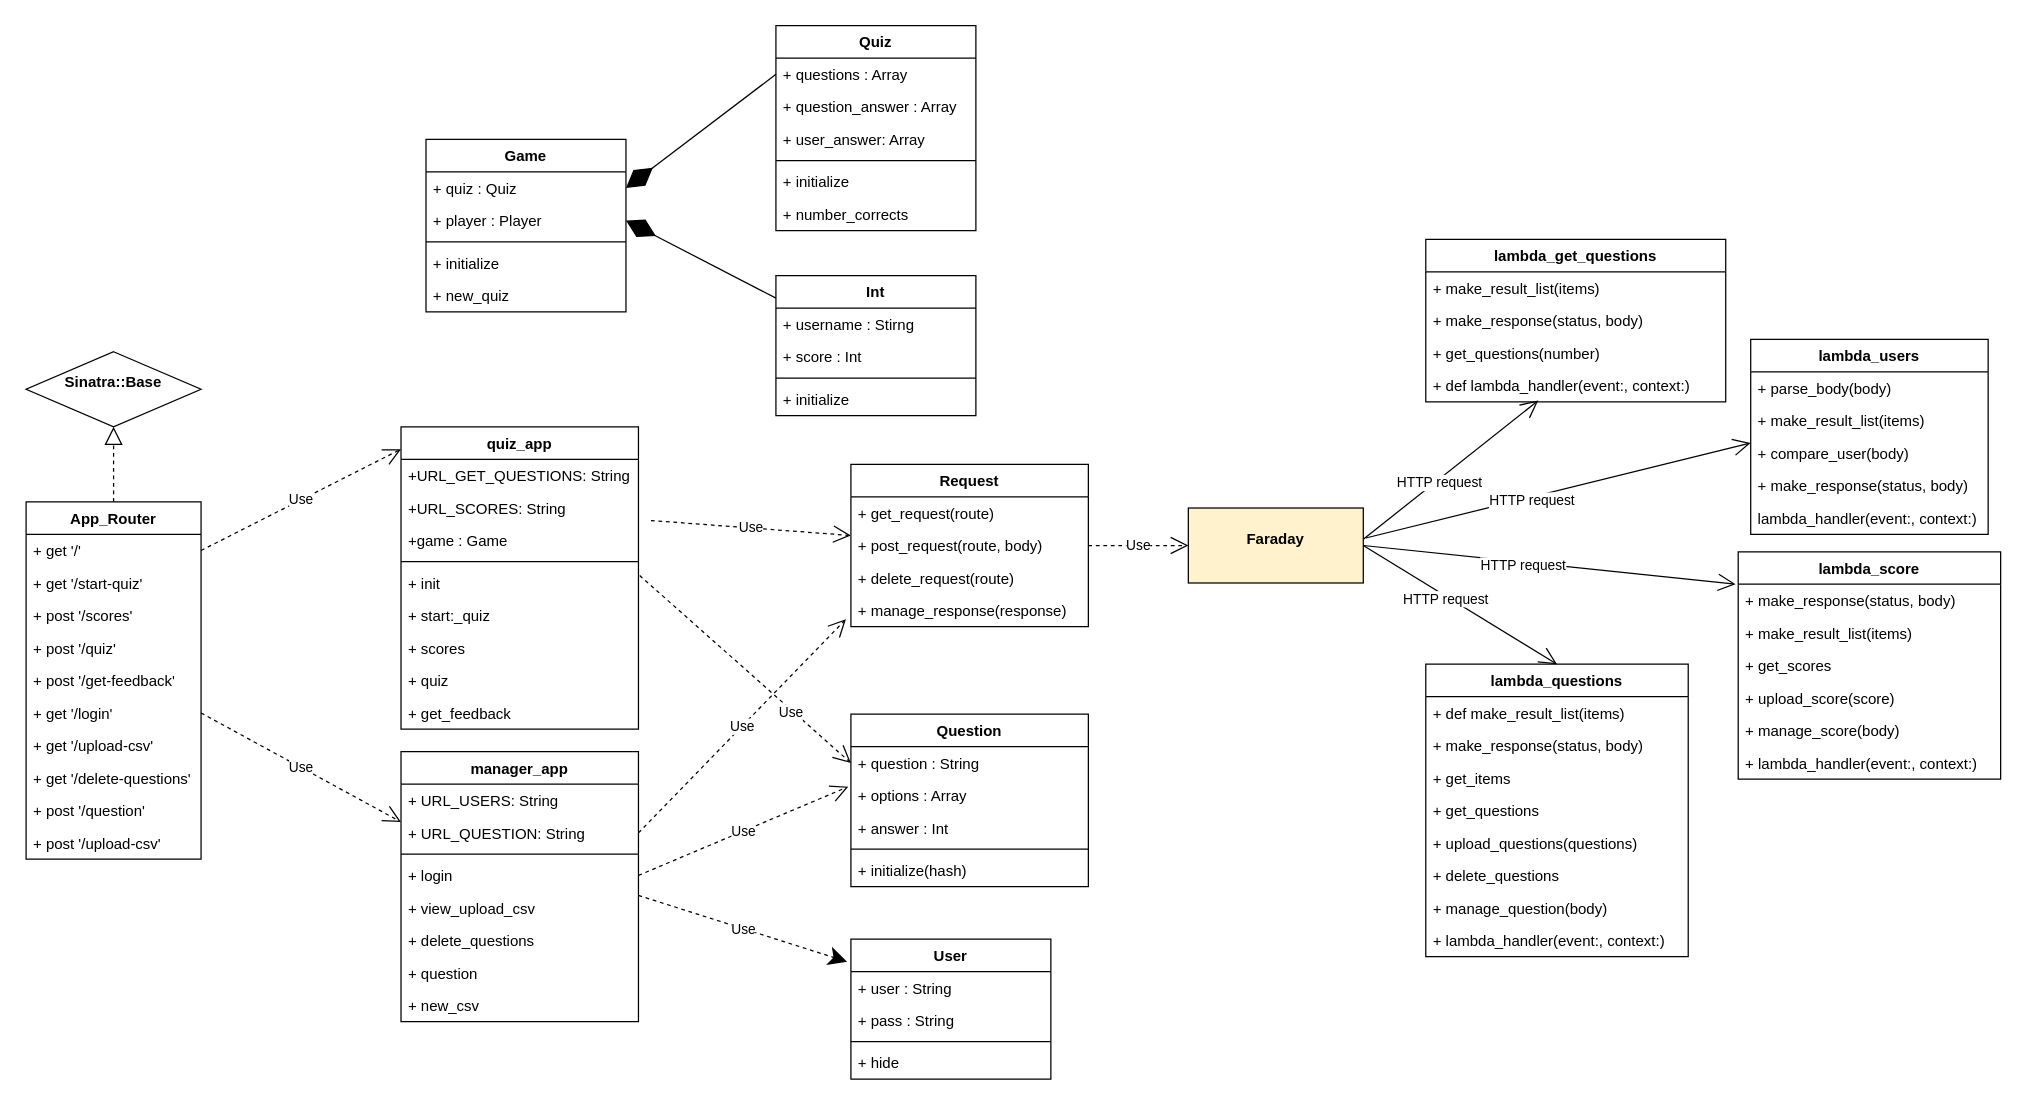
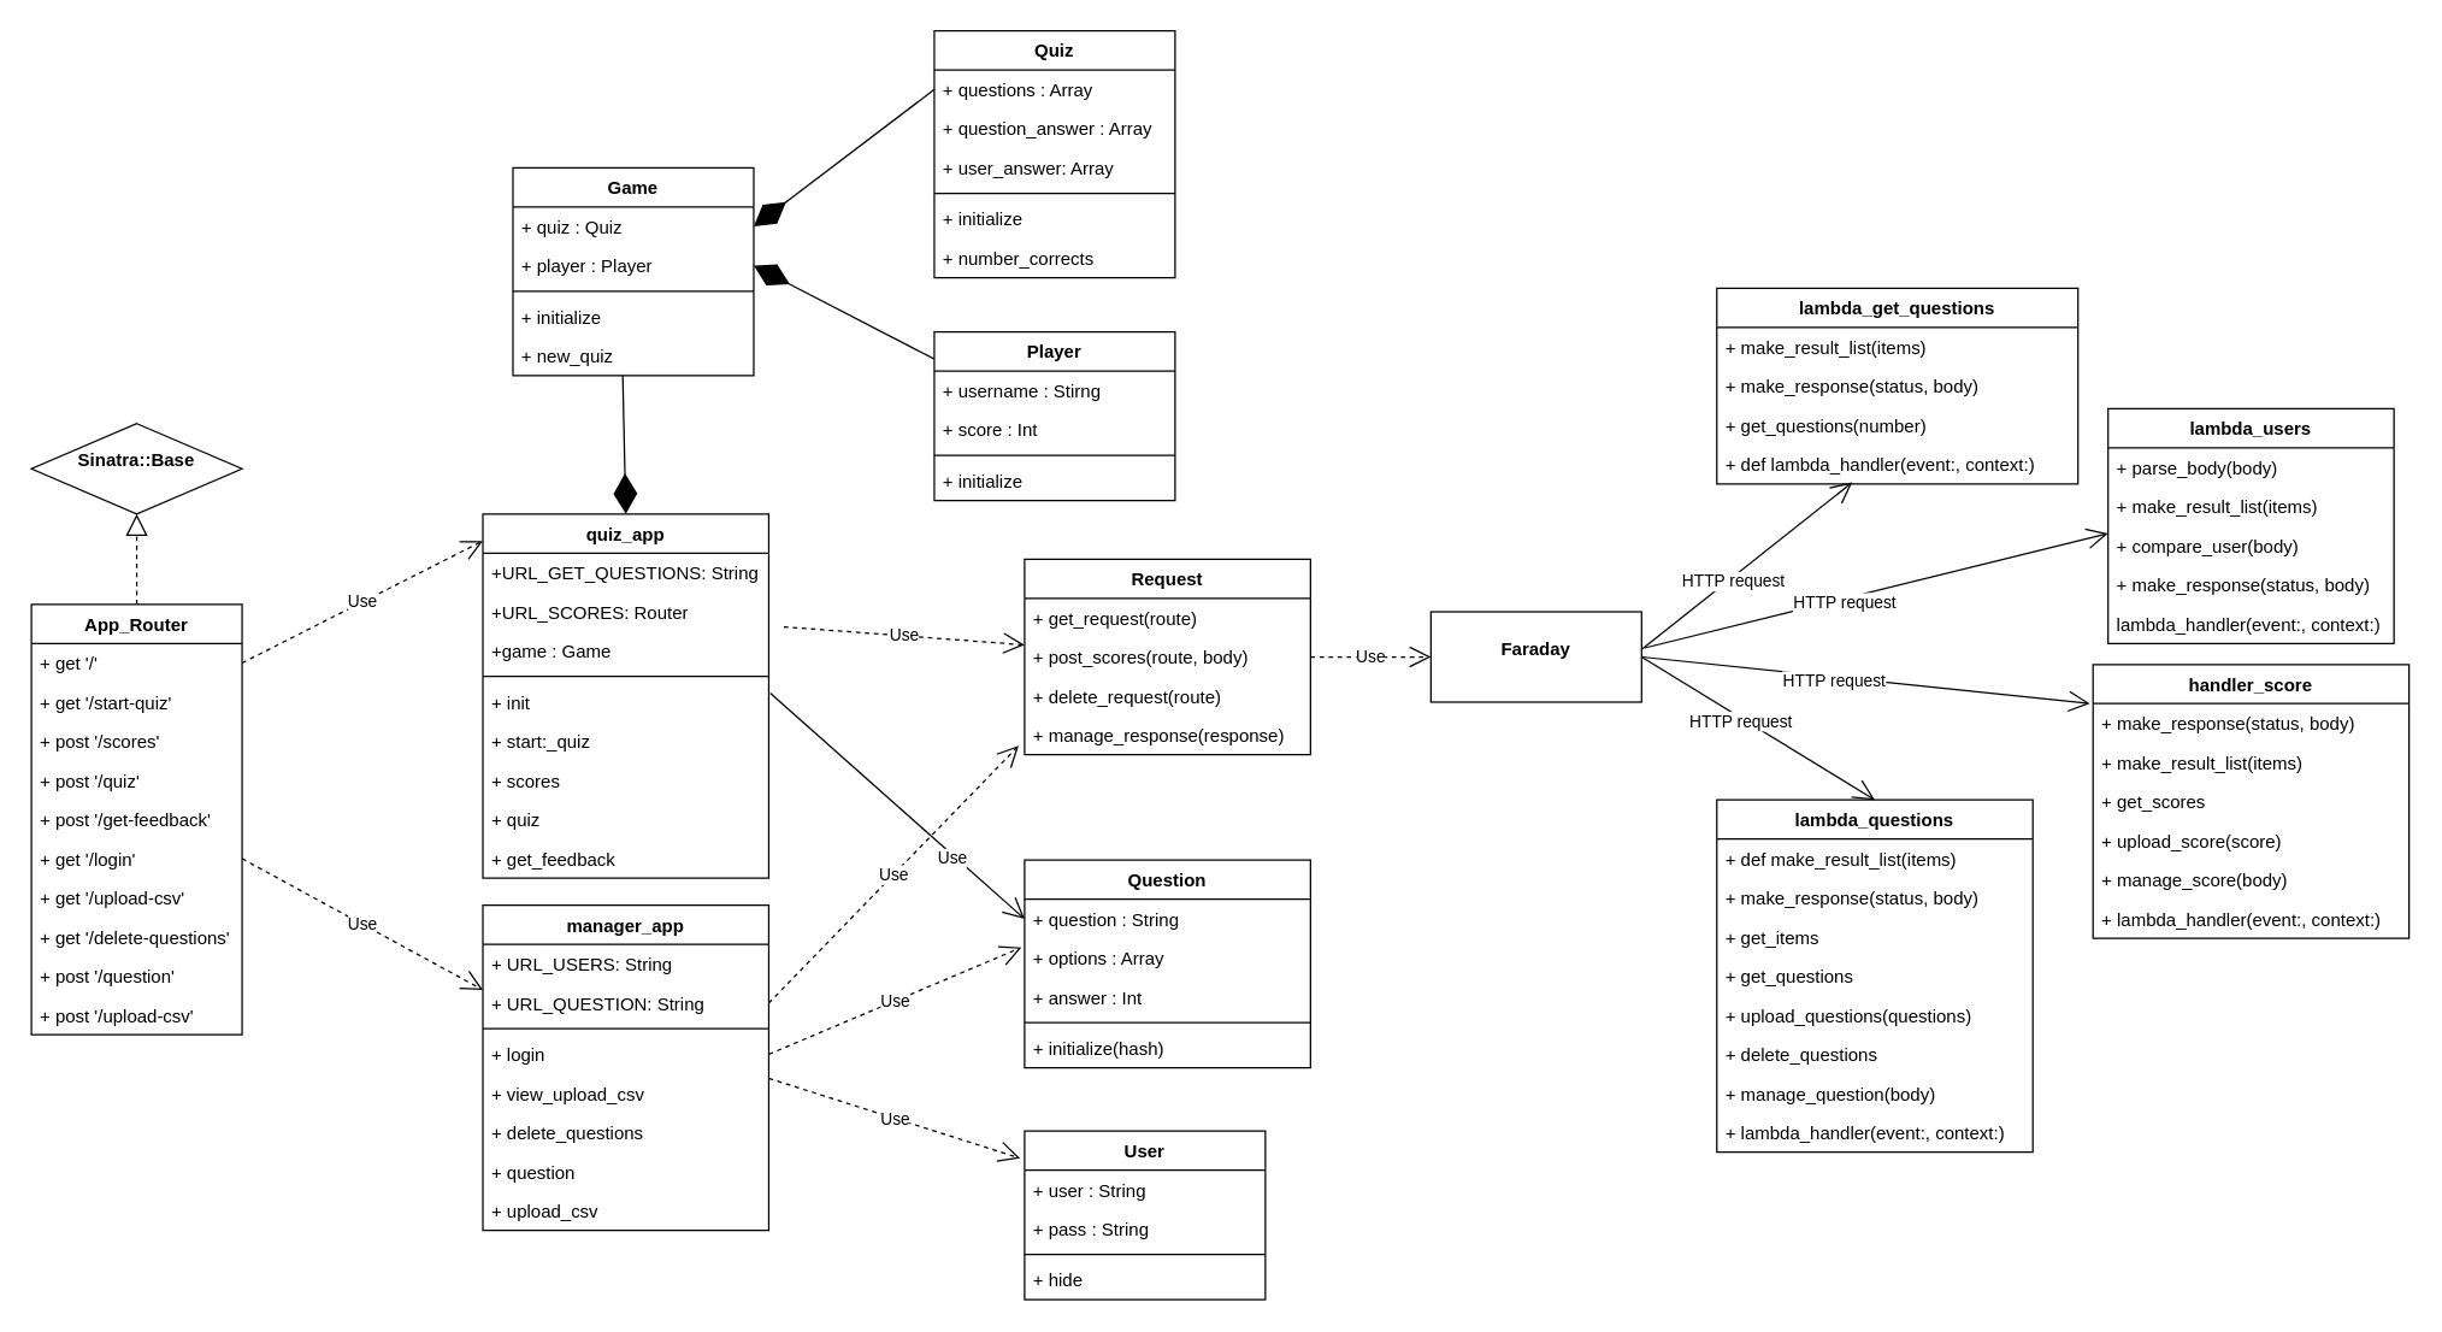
- <mxCell id="30" value="Int" style="swimlane;fontStyle=1;align=center;verticalAlign=top;childLayout=stackLayout;horizontal=1;startSize=26;horizontalStack=0;resizeParent=1;resizeParentMax=0;resizeLast=0;collapsible=1;marginBottom=0;" vertex="1" parent="1"><mxGeometry x="620" y="220" width="160" height="112" as="geometry" /></mxCell>
+ <mxCell id="30" value="Player" style="swimlane;fontStyle=1;align=center;verticalAlign=top;childLayout=stackLayout;horizontal=1;startSize=26;horizontalStack=0;resizeParent=1;resizeParentMax=0;resizeLast=0;collapsible=1;marginBottom=0;" vertex="1" parent="1"><mxGeometry x="620" y="220" width="160" height="112" as="geometry" /></mxCell>
+ <mxCell id="6" value="" style="endArrow=diamondThin;endFill=1;endSize=24;html=1;entryX=0.5;entryY=0;entryDx=0;entryDy=0;exitX=0.456;exitY=1;exitDx=0;exitDy=0;exitPerimeter=0;" edge="1" parent="1" source="22" target="7"><mxGeometry width="160" relative="1" as="geometry"><mxPoint x="570" y="641" as="sourcePoint" /><mxPoint x="730" y="641" as="targetPoint" /></mxGeometry></mxCell>
- <mxCell id="9" value="+URL_SCORES: String" style="text;strokeColor=none;fillColor=none;align=left;verticalAlign=top;spacingLeft=4;spacingRight=4;overflow=hidden;rotatable=0;points=[[0,0.5],[1,0.5]];portConstraint=eastwest;" parent="7" vertex="1"><mxGeometry y="52" width="190" height="26" as="geometry" /></mxCell>
+ <mxCell id="9" value="+URL_SCORES: Router" style="text;strokeColor=none;fillColor=none;align=left;verticalAlign=top;spacingLeft=4;spacingRight=4;overflow=hidden;rotatable=0;points=[[0,0.5],[1,0.5]];portConstraint=eastwest;" parent="7" vertex="1"><mxGeometry y="52" width="190" height="26" as="geometry" /></mxCell>
- <mxCell id="75" value="+ post_request(route, body)" style="text;strokeColor=none;fillColor=none;align=left;verticalAlign=top;spacingLeft=4;spacingRight=4;overflow=hidden;rotatable=0;points=[[0,0.5],[1,0.5]];portConstraint=eastwest;" vertex="1" parent="73"><mxGeometry y="52" width="190" height="26" as="geometry" /></mxCell>
+ <mxCell id="75" value="+ post_scores(route, body)" style="text;strokeColor=none;fillColor=none;align=left;verticalAlign=top;spacingLeft=4;spacingRight=4;overflow=hidden;rotatable=0;points=[[0,0.5],[1,0.5]];portConstraint=eastwest;" vertex="1" parent="73"><mxGeometry y="52" width="190" height="26" as="geometry" /></mxCell>
- <mxCell id="78" value="&lt;p style=&quot;margin: 0px ; margin-top: 4px ; text-align: center&quot;&gt;&lt;br&gt;&lt;b&gt;Faraday&lt;/b&gt;&lt;/p&gt;" style="verticalAlign=top;align=left;overflow=fill;fontSize=12;fontFamily=Helvetica;html=1;fillColor=#fff2cc;" vertex="1" parent="1"><mxGeometry x="950" y="406" width="140" height="60" as="geometry" /></mxCell>
+ <mxCell id="78" value="&lt;p style=&quot;margin: 0px ; margin-top: 4px ; text-align: center&quot;&gt;&lt;br&gt;&lt;b&gt;Faraday&lt;/b&gt;&lt;/p&gt;" style="verticalAlign=top;align=left;overflow=fill;fontSize=12;fontFamily=Helvetica;html=1;" vertex="1" parent="1"><mxGeometry x="950" y="406" width="140" height="60" as="geometry" /></mxCell>
- <mxCell id="93" value="lambda_score" style="swimlane;fontStyle=1;childLayout=stackLayout;horizontal=1;startSize=26;fillColor=none;horizontalStack=0;resizeParent=1;resizeParentMax=0;resizeLast=0;collapsible=1;marginBottom=0;" vertex="1" parent="1"><mxGeometry x="1390" y="441" width="210" height="182" as="geometry" /></mxCell>
+ <mxCell id="93" value="handler_score" style="swimlane;fontStyle=1;childLayout=stackLayout;horizontal=1;startSize=26;fillColor=none;horizontalStack=0;resizeParent=1;resizeParentMax=0;resizeLast=0;collapsible=1;marginBottom=0;" vertex="1" parent="1"><mxGeometry x="1390" y="441" width="210" height="182" as="geometry" /></mxCell>
- <mxCell id="59" value="Use" style="endArrow=open;endSize=12;dashed=1;html=1;exitX=1.005;exitY=0.269;exitDx=0;exitDy=0;entryX=0;entryY=0.5;entryDx=0;entryDy=0;exitPerimeter=0;" edge="1" parent="1" source="12" target="63"><mxGeometry x="0.444" y="-2" width="160" relative="1" as="geometry"><mxPoint x="510" y="671.99" as="sourcePoint" /><mxPoint x="678" y="521" as="targetPoint" /><mxPoint as="offset" /></mxGeometry></mxCell>
+ <mxCell id="59" value="Use" style="endArrow=open;endSize=12;dashed=0;html=1;exitX=1.005;exitY=0.269;exitDx=0;exitDy=0;entryX=0;entryY=0.5;entryDx=0;entryDy=0;exitPerimeter=0;" edge="1" parent="1" source="12" target="63"><mxGeometry x="0.444" y="-2" width="160" relative="1" as="geometry"><mxPoint x="510" y="671.99" as="sourcePoint" /><mxPoint x="678" y="521" as="targetPoint" /><mxPoint as="offset" /></mxGeometry></mxCell>
- <mxCell id="57" value="Use" style="endArrow=classic;endSize=12;dashed=1;html=1;entryX=-0.019;entryY=0.161;entryDx=0;entryDy=0;entryPerimeter=0;exitX=1;exitY=0.115;exitDx=0;exitDy=0;exitPerimeter=0;" edge="1" parent="1" source="42" target="68"><mxGeometry width="160" relative="1" as="geometry"><mxPoint x="440" y="872" as="sourcePoint" /><mxPoint x="600" y="872" as="targetPoint" /></mxGeometry></mxCell>
+ <mxCell id="57" value="Use" style="endArrow=open;endSize=12;dashed=1;html=1;entryX=-0.019;entryY=0.161;entryDx=0;entryDy=0;entryPerimeter=0;exitX=1;exitY=0.115;exitDx=0;exitDy=0;exitPerimeter=0;" edge="1" parent="1" source="42" target="68"><mxGeometry width="160" relative="1" as="geometry"><mxPoint x="440" y="872" as="sourcePoint" /><mxPoint x="600" y="872" as="targetPoint" /></mxGeometry></mxCell>
- <mxCell id="45" value="+ new_csv" style="text;strokeColor=none;fillColor=none;align=left;verticalAlign=top;spacingLeft=4;spacingRight=4;overflow=hidden;rotatable=0;points=[[0,0.5],[1,0.5]];portConstraint=eastwest;" parent="37" vertex="1"><mxGeometry y="190" width="190" height="26" as="geometry" /></mxCell>
+ <mxCell id="45" value="+ upload_csv" style="text;strokeColor=none;fillColor=none;align=left;verticalAlign=top;spacingLeft=4;spacingRight=4;overflow=hidden;rotatable=0;points=[[0,0.5],[1,0.5]];portConstraint=eastwest;" parent="37" vertex="1"><mxGeometry y="190" width="190" height="26" as="geometry" /></mxCell>
